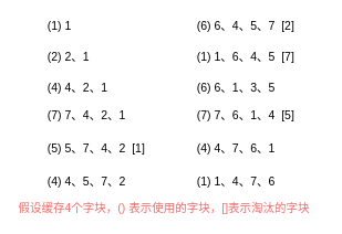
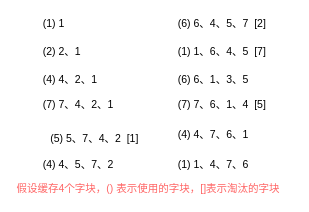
- <mxCell id="6" value="(5) 5、7、4、2&amp;nbsp; [1]" style="text;html=1;resizable=0;points=[];autosize=1;align=left;verticalAlign=top;spacingTop=-4;fontSize=14;" vertex="1" parent="1"><mxGeometry x="55" y="168" width="120" height="20" as="geometry" /></mxCell>
+ <mxCell id="6" value="(5) 5、7、4、2&amp;nbsp; [1]" style="text;html=1;resizable=0;points=[];autosize=1;align=left;verticalAlign=top;spacingTop=-4;fontSize=14;" vertex="1" parent="1"><mxGeometry x="65" y="173" width="120" height="20" as="geometry" /></mxCell>
